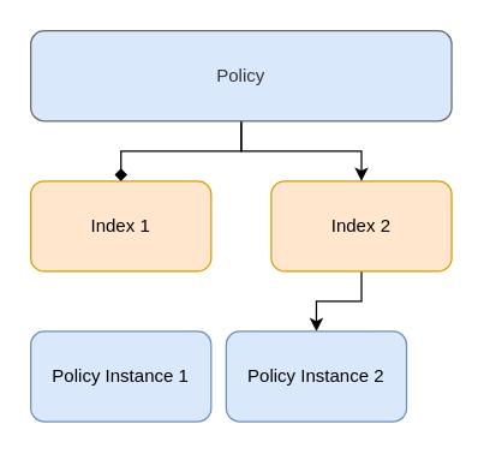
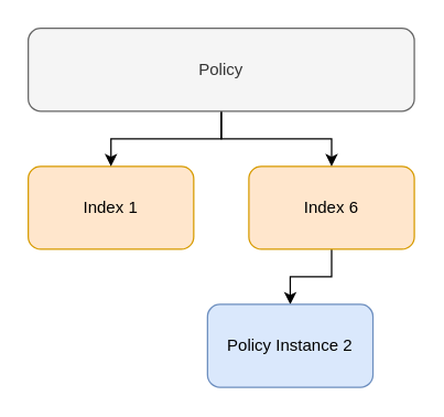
- <mxCell id="9" value="Policy" style="rounded=1;whiteSpace=wrap;html=1;fillColor=#dae8fc;strokeColor=#666666;fontColor=#333333;" vertex="1" parent="1"><mxGeometry x="20" y="20" width="280" height="60" as="geometry" /></mxCell>
+ <mxCell id="9" value="Policy" style="rounded=1;whiteSpace=wrap;html=1;fillColor=#f5f5f5;strokeColor=#666666;fontColor=#333333;" vertex="1" parent="1"><mxGeometry x="20" y="20" width="280" height="60" as="geometry" /></mxCell>
- <mxCell id="8" style="edgeStyle=orthogonalEdgeStyle;rounded=0;orthogonalLoop=1;jettySize=auto;html=1;endArrow=diamond;" edge="1" parent="1" source="9" target="2"><mxGeometry relative="1" as="geometry" /></mxCell>
+ <mxCell id="8" style="edgeStyle=orthogonalEdgeStyle;rounded=0;orthogonalLoop=1;jettySize=auto;html=1;" edge="1" parent="1" source="9" target="2"><mxGeometry relative="1" as="geometry" /></mxCell>
- <mxCell id="4" value="Index 2" style="rounded=1;whiteSpace=wrap;html=1;fillColor=#ffe6cc;strokeColor=#d79b00;" vertex="1" parent="1"><mxGeometry x="180" y="120" width="120" height="60" as="geometry" /></mxCell>
+ <mxCell id="4" value="Index 6" style="rounded=1;whiteSpace=wrap;html=1;fillColor=#ffe6cc;strokeColor=#d79b00;" vertex="1" parent="1"><mxGeometry x="180" y="120" width="120" height="60" as="geometry" /></mxCell>
- <mxCell id="5" value="Policy Instance 1" style="rounded=1;whiteSpace=wrap;html=1;fillColor=#dae8fc;strokeColor=#6c8ebf;" vertex="1" parent="1"><mxGeometry x="20" y="220" width="120" height="60" as="geometry" /></mxCell>
